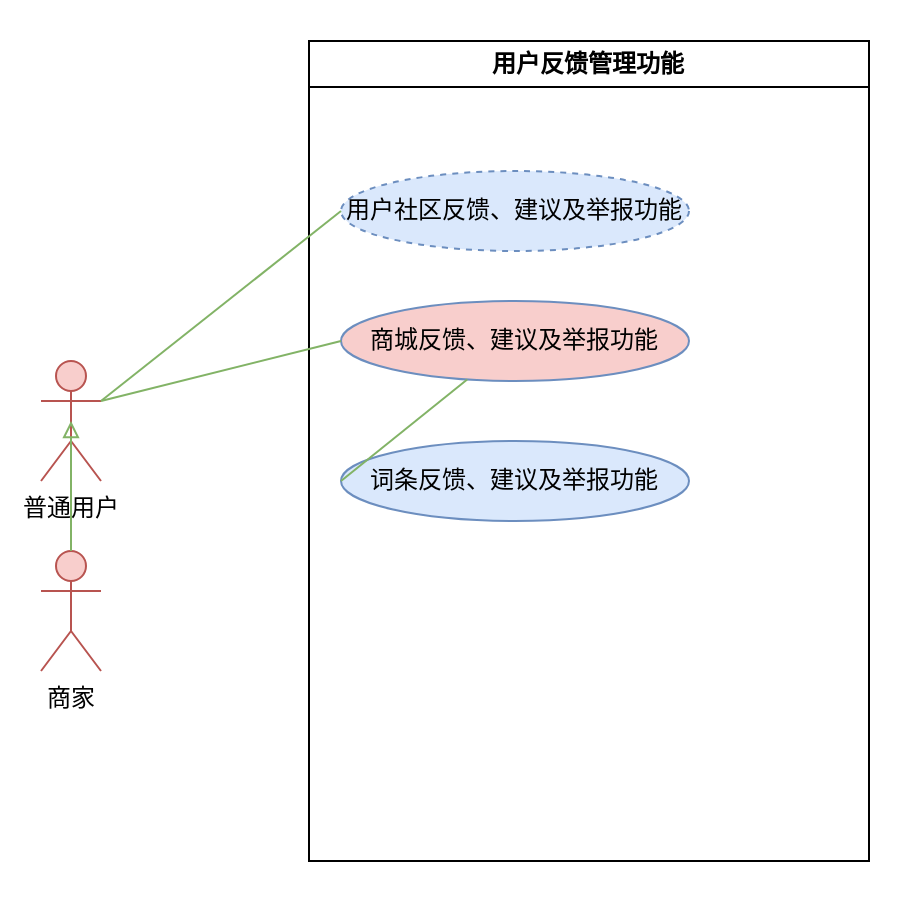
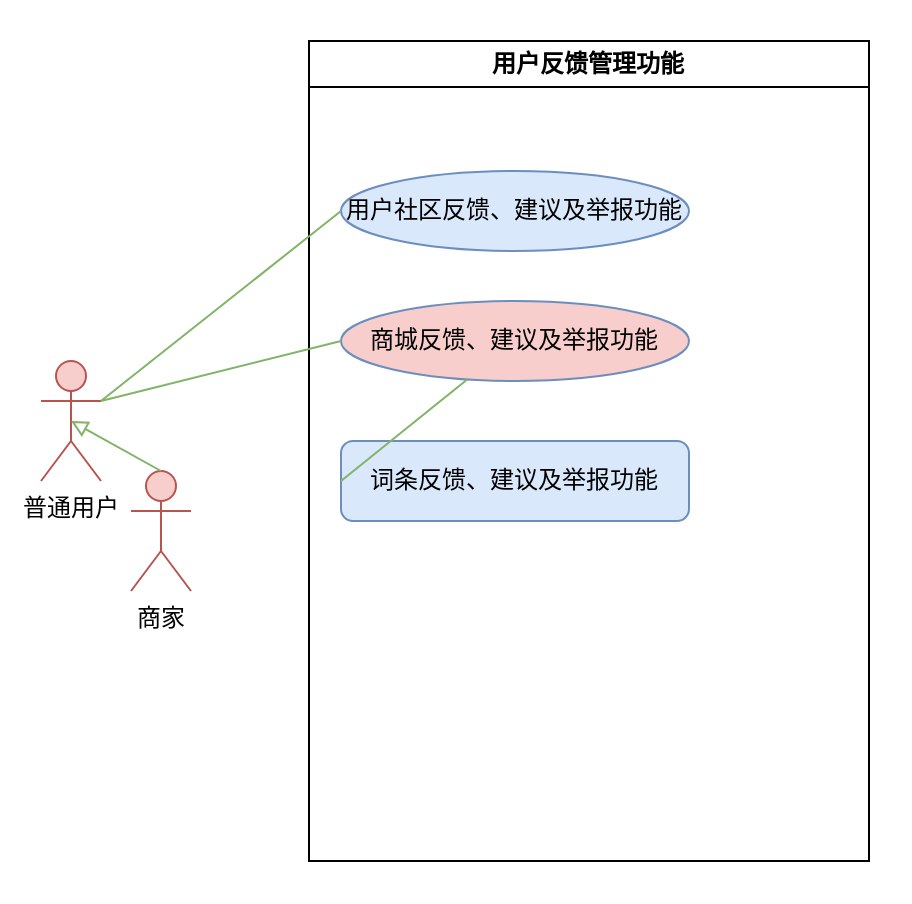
- <mxCell id="3" value="用户社区反馈、建议及举报功能" style="ellipse;whiteSpace=wrap;html=1;fillColor=#dae8fc;strokeColor=#6c8ebf;dashed=1;" vertex="1" parent="2"><mxGeometry x="16" y="65" width="174" height="40" as="geometry" /></mxCell>
+ <mxCell id="3" value="用户社区反馈、建议及举报功能" style="ellipse;whiteSpace=wrap;html=1;fillColor=#dae8fc;strokeColor=#6c8ebf;" vertex="1" parent="2"><mxGeometry x="16" y="65" width="174" height="40" as="geometry" /></mxCell>
- <mxCell id="5" value="词条反馈、建议及举报功能" style="ellipse;whiteSpace=wrap;html=1;fillColor=#dae8fc;strokeColor=#6c8ebf;" vertex="1" parent="2"><mxGeometry x="16" y="200" width="174" height="40" as="geometry" /></mxCell>
+ <mxCell id="5" value="词条反馈、建议及举报功能" style="whiteSpace=wrap;html=1;fillColor=#dae8fc;strokeColor=#6c8ebf;rounded=1;" vertex="1" parent="2"><mxGeometry x="16" y="200" width="174" height="40" as="geometry" /></mxCell>
- <mxCell id="7" value="商家" style="shape=umlActor;verticalLabelPosition=bottom;verticalAlign=top;html=1;fillColor=#f8cecc;strokeColor=#b85450;" vertex="1" parent="1"><mxGeometry x="20" y="275" width="30" height="60" as="geometry" /></mxCell>
+ <mxCell id="7" value="商家" style="shape=umlActor;verticalLabelPosition=bottom;verticalAlign=top;html=1;fillColor=#f8cecc;strokeColor=#b85450;" vertex="1" parent="1"><mxGeometry x="65" y="235" width="30" height="60" as="geometry" /></mxCell>
